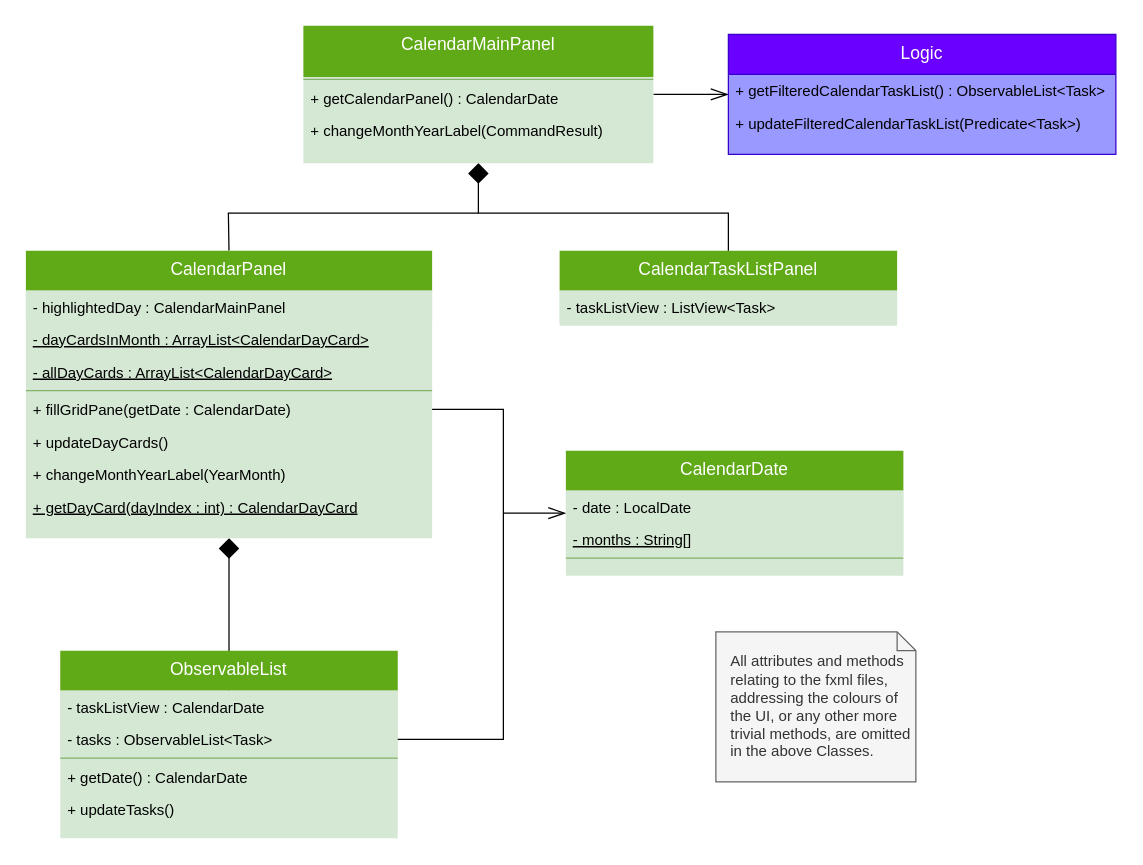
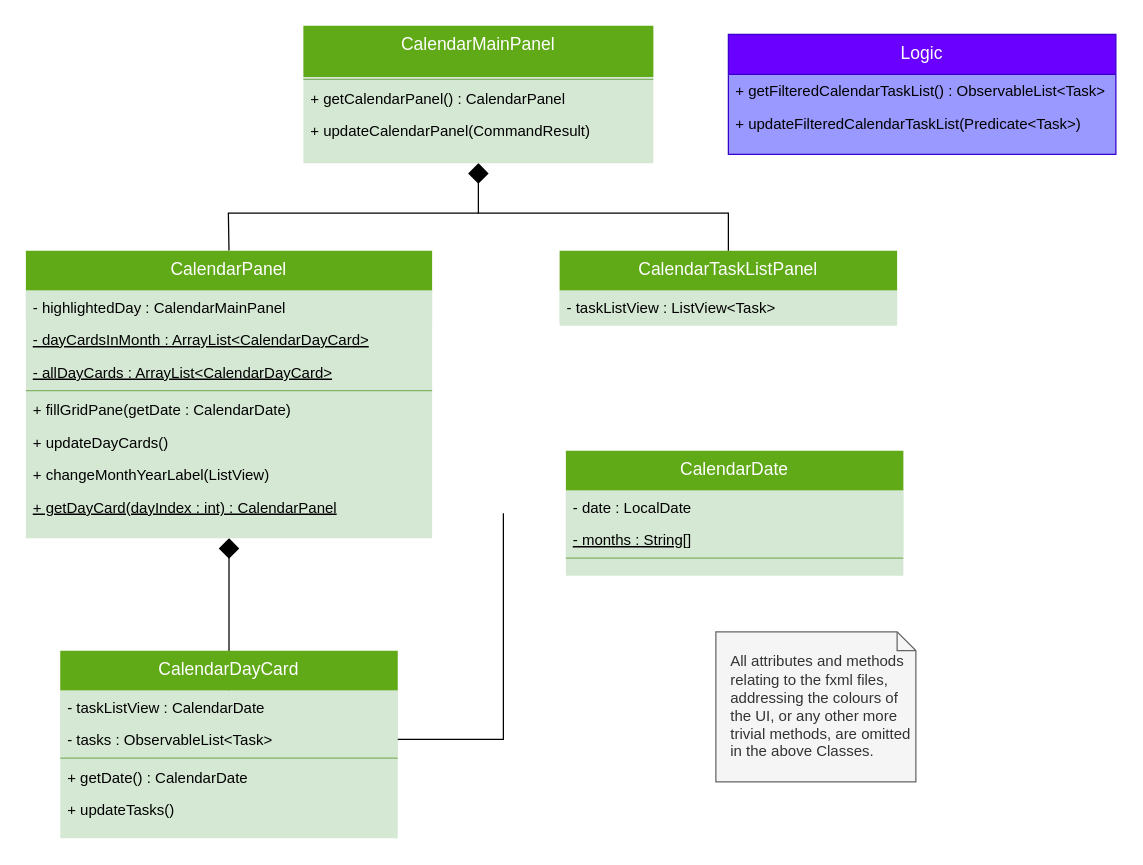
- <mxCell id="2" style="edgeStyle=orthogonalEdgeStyle;rounded=0;orthogonalLoop=1;jettySize=auto;html=1;exitX=1;exitY=0.5;exitDx=0;exitDy=0;entryX=0;entryY=0.5;entryDx=0;entryDy=0;startArrow=none;startFill=0;endArrow=openThin;endFill=0;endSize=12;strokeColor=#000000;strokeWidth=1;fontSize=12;" parent="1" source="3" target="34" edge="1"><mxGeometry relative="1" as="geometry"><Array as="points"><mxPoint x="582" y="75" /></Array></mxGeometry></mxCell>
- <mxCell id="5" value="+ getCalendarPanel() : CalendarDate" style="text;strokeColor=none;fillColor=none;align=left;verticalAlign=top;spacingLeft=4;spacingRight=4;overflow=hidden;rotatable=0;points=[[0,0.5],[1,0.5]];portConstraint=eastwest;fontSize=12;" parent="3" vertex="1"><mxGeometry y="45" width="280" height="26" as="geometry" /></mxCell>
+ <mxCell id="5" value="+ getCalendarPanel() : CalendarPanel" style="text;strokeColor=none;fillColor=none;align=left;verticalAlign=top;spacingLeft=4;spacingRight=4;overflow=hidden;rotatable=0;points=[[0,0.5],[1,0.5]];portConstraint=eastwest;fontSize=12;" parent="3" vertex="1"><mxGeometry y="45" width="280" height="26" as="geometry" /></mxCell>
- <mxCell id="6" value="+ changeMonthYearLabel(CommandResult)" style="text;strokeColor=none;fillColor=none;align=left;verticalAlign=top;spacingLeft=4;spacingRight=4;overflow=hidden;rotatable=0;points=[[0,0.5],[1,0.5]];portConstraint=eastwest;fontSize=12;" parent="3" vertex="1"><mxGeometry y="71" width="280" height="26" as="geometry" /></mxCell>
+ <mxCell id="6" value="+ updateCalendarPanel(CommandResult)" style="text;strokeColor=none;fillColor=none;align=left;verticalAlign=top;spacingLeft=4;spacingRight=4;overflow=hidden;rotatable=0;points=[[0,0.5],[1,0.5]];portConstraint=eastwest;fontSize=12;" parent="3" vertex="1"><mxGeometry y="71" width="280" height="26" as="geometry" /></mxCell>
- <mxCell id="28" style="edgeStyle=orthogonalEdgeStyle;rounded=0;orthogonalLoop=1;jettySize=auto;html=1;exitX=1;exitY=0.5;exitDx=0;exitDy=0;entryX=0;entryY=0.5;entryDx=0;entryDy=0;startArrow=none;startFill=0;endArrow=openThin;endFill=0;endSize=12;strokeWidth=1;fontSize=12;" parent="1" source="18" target="30" edge="1"><mxGeometry relative="1" as="geometry"><mxPoint x="447" y="483" as="targetPoint" /><Array as="points"><mxPoint x="402" y="327" /><mxPoint x="402" y="410" /></Array></mxGeometry></mxCell>
- <mxCell id="20" value="+ changeMonthYearLabel(YearMonth)" style="text;strokeColor=none;fillColor=none;align=left;verticalAlign=top;spacingLeft=4;spacingRight=4;overflow=hidden;rotatable=0;points=[[0,0.5],[1,0.5]];portConstraint=eastwest;fontSize=12;" parent="13" vertex="1"><mxGeometry y="166" width="325" height="26" as="geometry" /></mxCell>
+ <mxCell id="20" value="+ changeMonthYearLabel(ListView)" style="text;strokeColor=none;fillColor=none;align=left;verticalAlign=top;spacingLeft=4;spacingRight=4;overflow=hidden;rotatable=0;points=[[0,0.5],[1,0.5]];portConstraint=eastwest;fontSize=12;" parent="13" vertex="1"><mxGeometry y="166" width="325" height="26" as="geometry" /></mxCell>
- <mxCell id="21" value="+ getDayCard(dayIndex : int) : CalendarDayCard" style="text;strokeColor=none;fillColor=none;align=left;verticalAlign=top;spacingLeft=4;spacingRight=4;overflow=hidden;rotatable=0;points=[[0,0.5],[1,0.5]];portConstraint=eastwest;fontSize=12;fontStyle=4" parent="13" vertex="1"><mxGeometry y="192" width="325" height="26" as="geometry" /></mxCell>
+ <mxCell id="21" value="+ getDayCard(dayIndex : int) : CalendarPanel" style="text;strokeColor=none;fillColor=none;align=left;verticalAlign=top;spacingLeft=4;spacingRight=4;overflow=hidden;rotatable=0;points=[[0,0.5],[1,0.5]];portConstraint=eastwest;fontSize=12;fontStyle=4" parent="13" vertex="1"><mxGeometry y="192" width="325" height="26" as="geometry" /></mxCell>
- <mxCell id="22" value="ObservableList" style="swimlane;fontStyle=0;align=center;verticalAlign=top;childLayout=stackLayout;horizontal=1;startSize=32;horizontalStack=0;resizeParent=1;resizeLast=0;collapsible=1;marginBottom=0;rounded=0;shadow=0;strokeWidth=1;fillColor=#60a917;strokeColor=none;fontColor=#ffffff;swimlaneFillColor=#D5E8D4;fontSize=14;" parent="1" vertex="1"><mxGeometry x="47.5" y="520" width="270" height="150" as="geometry"><mxRectangle x="130" y="380" width="160" height="26" as="alternateBounds" /></mxGeometry></mxCell>
+ <mxCell id="22" value="CalendarDayCard" style="swimlane;fontStyle=0;align=center;verticalAlign=top;childLayout=stackLayout;horizontal=1;startSize=32;horizontalStack=0;resizeParent=1;resizeLast=0;collapsible=1;marginBottom=0;rounded=0;shadow=0;strokeWidth=1;fillColor=#60a917;strokeColor=none;fontColor=#ffffff;swimlaneFillColor=#D5E8D4;fontSize=14;" parent="1" vertex="1"><mxGeometry x="47.5" y="520" width="270" height="150" as="geometry"><mxRectangle x="130" y="380" width="160" height="26" as="alternateBounds" /></mxGeometry></mxCell>
